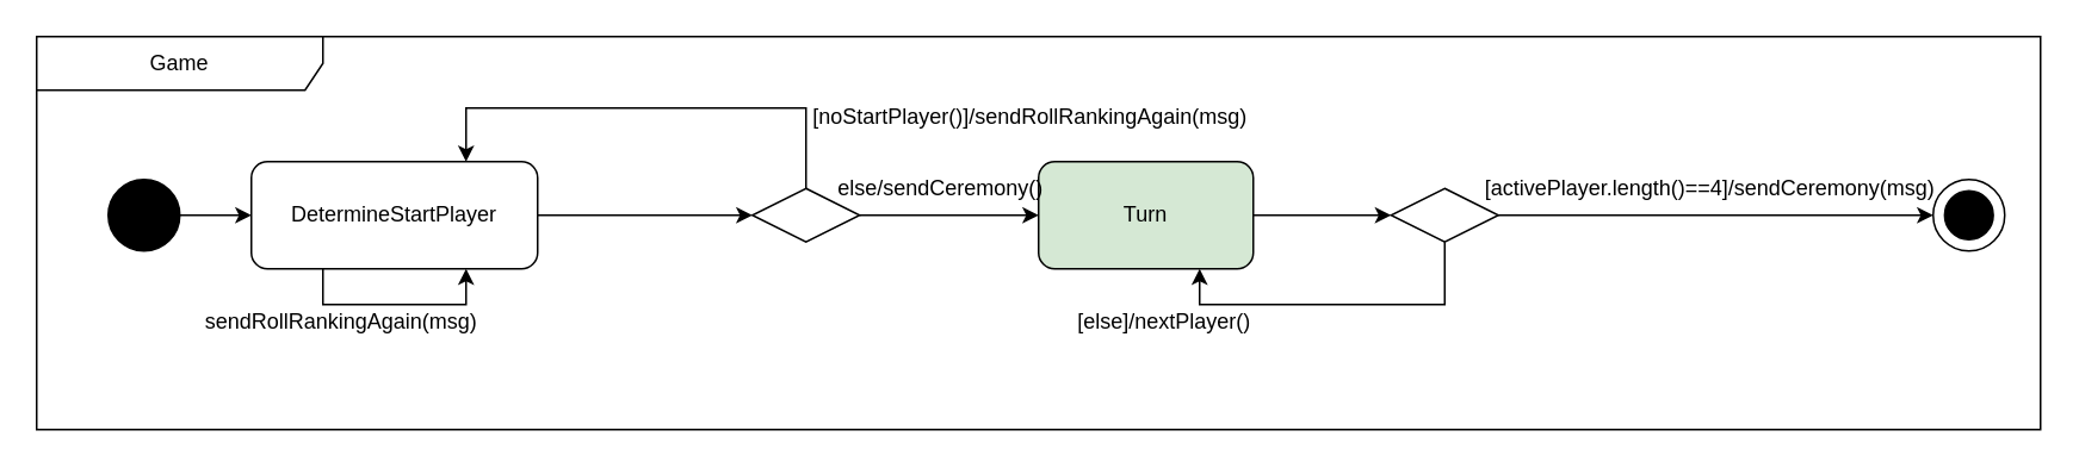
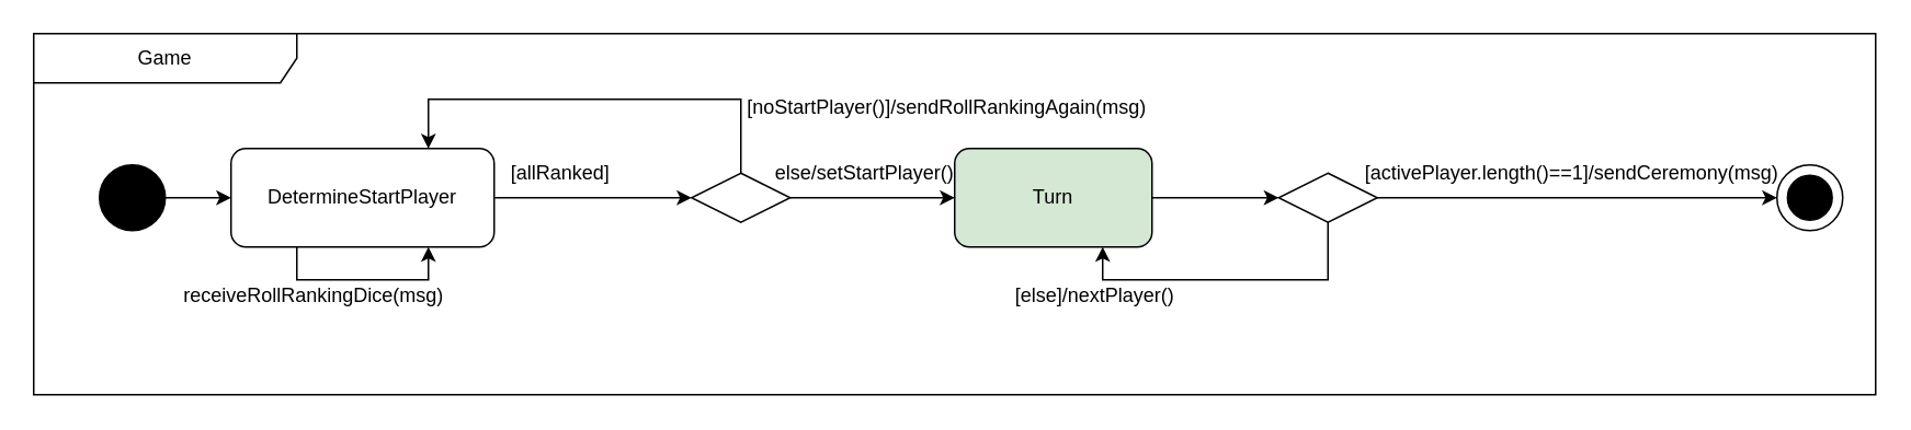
+ <mxCell id="24" value="[allRanked]" style="text;html=1;align=center;verticalAlign=middle;resizable=0;points=[];autosize=1;strokeColor=none;fillColor=none;" vertex="1" parent="2"><mxGeometry x="280" y="70" width="80" height="30" as="geometry" /></mxCell>
- <mxCell id="22" value="else/sendCeremony()" style="text;html=1;align=center;verticalAlign=middle;resizable=0;points=[];autosize=1;strokeColor=none;fillColor=none;" vertex="1" parent="2"><mxGeometry x="440" y="70" width="130" height="30" as="geometry" /></mxCell>
+ <mxCell id="22" value="else/setStartPlayer()" style="text;html=1;align=center;verticalAlign=middle;resizable=0;points=[];autosize=1;strokeColor=none;fillColor=none;" vertex="1" parent="2"><mxGeometry x="440" y="70" width="130" height="30" as="geometry" /></mxCell>
- <mxCell id="13" value="[activePlayer.length()==4]/sendCeremony(msg)" style="text;html=1;align=center;verticalAlign=middle;resizable=0;points=[];autosize=1;strokeColor=none;fillColor=none;" parent="2" vertex="1"><mxGeometry x="800" y="70" width="270" height="30" as="geometry" /></mxCell>
+ <mxCell id="13" value="[activePlayer.length()==1]/sendCeremony(msg)" style="text;html=1;align=center;verticalAlign=middle;resizable=0;points=[];autosize=1;strokeColor=none;fillColor=none;" parent="2" vertex="1"><mxGeometry x="800" y="70" width="270" height="30" as="geometry" /></mxCell>
- <mxCell id="21" value="sendRollRankingAgain(msg)" style="text;html=1;align=center;verticalAlign=middle;resizable=0;points=[];autosize=1;strokeColor=none;fillColor=none;" vertex="1" parent="2"><mxGeometry x="80" y="145" width="180" height="30" as="geometry" /></mxCell>
+ <mxCell id="21" value="receiveRollRankingDice(msg)" style="text;html=1;align=center;verticalAlign=middle;resizable=0;points=[];autosize=1;strokeColor=none;fillColor=none;" vertex="1" parent="2"><mxGeometry x="80" y="145" width="180" height="30" as="geometry" /></mxCell>
- <mxCell id="15" value="[else]/nextPlayer()" style="text;html=1;align=center;verticalAlign=middle;resizable=0;points=[];autosize=1;strokeColor=none;fillColor=none;" parent="2" vertex="1"><mxGeometry x="570" y="145" width="120" height="30" as="geometry" /></mxCell>
+ <mxCell id="15" value="[else]/nextPlayer()" style="text;html=1;align=center;verticalAlign=middle;resizable=0;points=[];autosize=1;strokeColor=none;fillColor=none;" parent="2" vertex="1"><mxGeometry x="585" y="145" width="120" height="30" as="geometry" /></mxCell>
